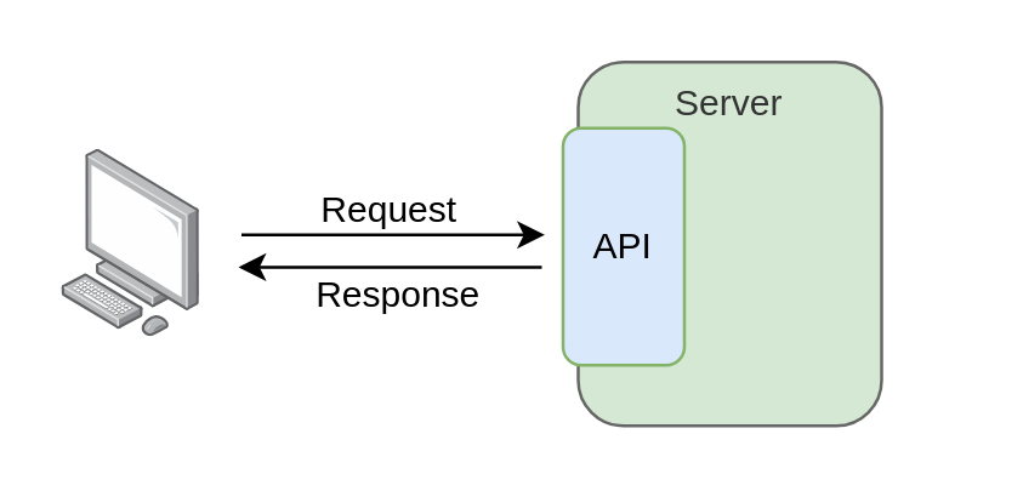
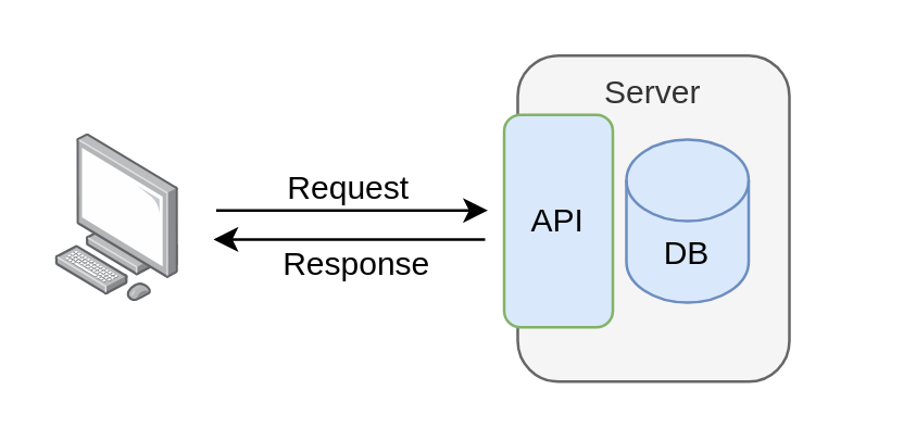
- <mxCell id="6" value="Server" style="rounded=1;whiteSpace=wrap;html=1;verticalAlign=top;fillColor=#d5e8d4;fontColor=#333333;strokeColor=#666666;" vertex="1" parent="5"><mxGeometry x="-5" width="100" height="120" as="geometry" /></mxCell>
+ <mxCell id="6" value="Server" style="rounded=1;whiteSpace=wrap;html=1;verticalAlign=top;fillColor=#f5f5f5;fontColor=#333333;strokeColor=#666666;" vertex="1" parent="5"><mxGeometry x="-5" width="100" height="120" as="geometry" /></mxCell>
+ <mxCell id="8" value="DB" style="shape=cylinder3;whiteSpace=wrap;html=1;boundedLbl=1;backgroundOutline=1;size=15;fillColor=#dae8fc;strokeColor=#6c8ebf;" vertex="1" parent="5"><mxGeometry x="35" y="30.9" width="45" height="60" as="geometry" /></mxCell>
